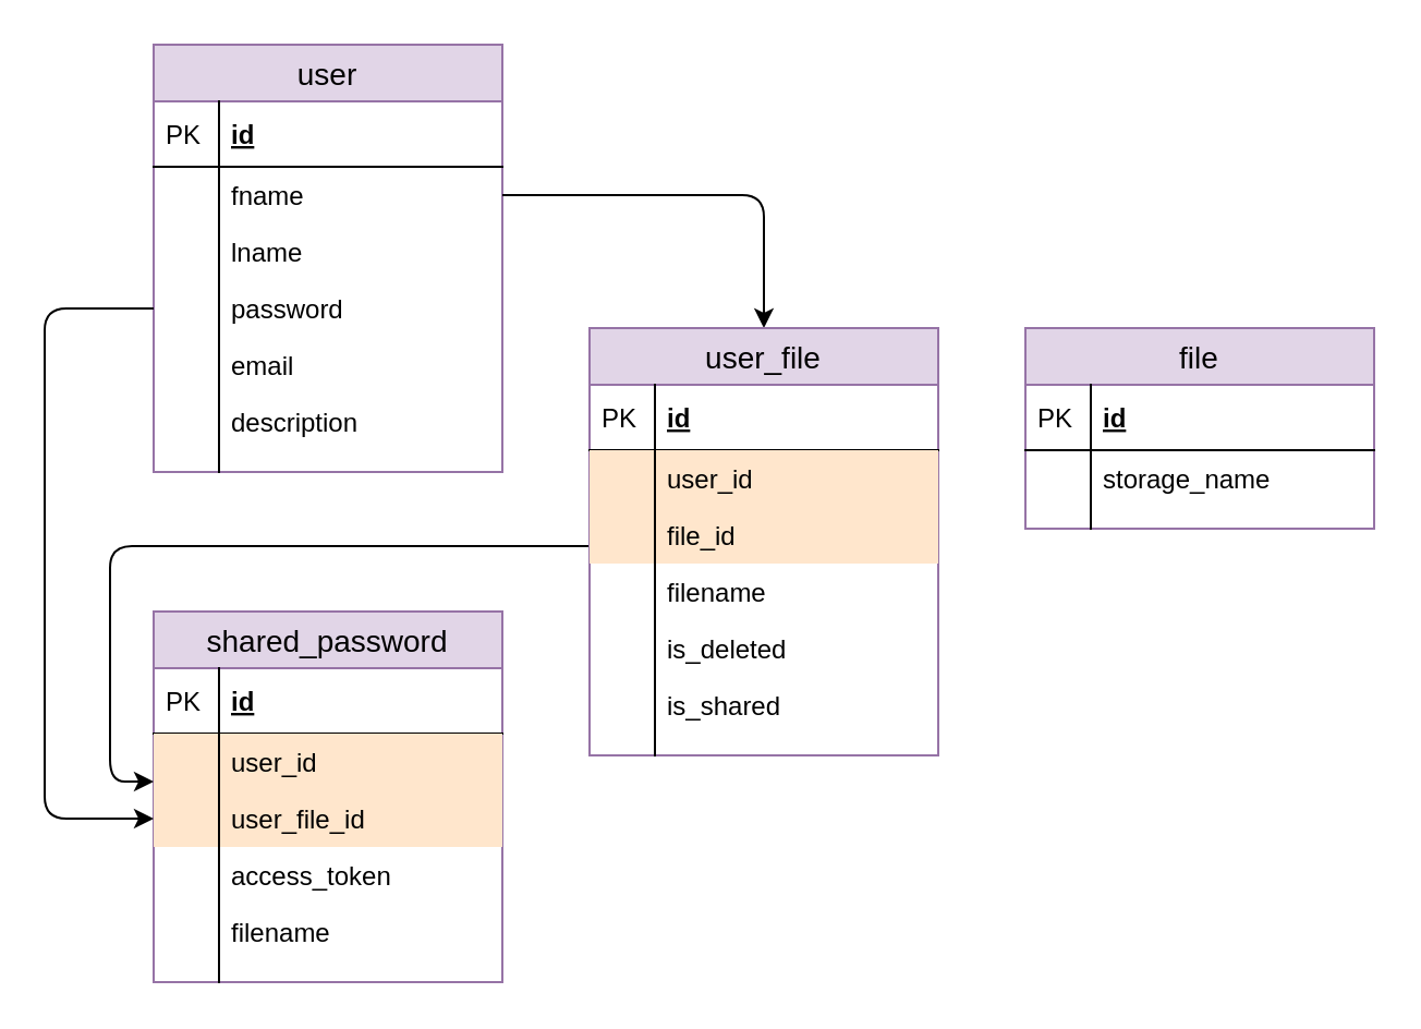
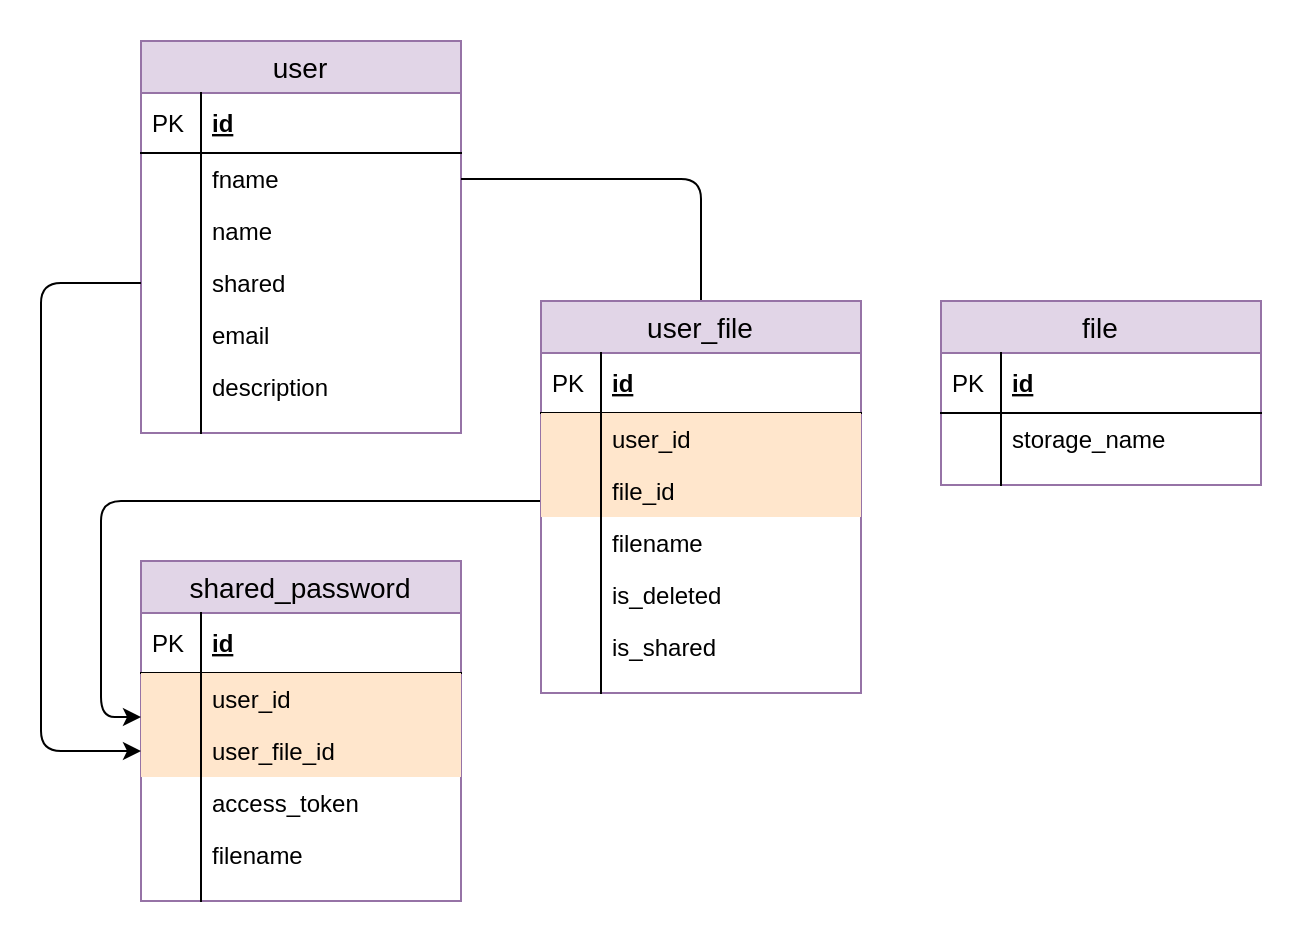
- <mxCell id="7" value="lname" style="shape=partialRectangle;top=0;left=0;right=0;bottom=0;align=left;verticalAlign=top;fillColor=none;spacingLeft=34;spacingRight=4;overflow=hidden;rotatable=0;points=[[0,0.5],[1,0.5]];portConstraint=eastwest;dropTarget=0;fontSize=12;" parent="2" vertex="1"><mxGeometry y="82" width="160" height="26" as="geometry" /></mxCell>
+ <mxCell id="7" value="name" style="shape=partialRectangle;top=0;left=0;right=0;bottom=0;align=left;verticalAlign=top;fillColor=none;spacingLeft=34;spacingRight=4;overflow=hidden;rotatable=0;points=[[0,0.5],[1,0.5]];portConstraint=eastwest;dropTarget=0;fontSize=12;" parent="2" vertex="1"><mxGeometry y="82" width="160" height="26" as="geometry" /></mxCell>
- <mxCell id="9" value="password" style="shape=partialRectangle;top=0;left=0;right=0;bottom=0;align=left;verticalAlign=top;fillColor=none;spacingLeft=34;spacingRight=4;overflow=hidden;rotatable=0;points=[[0,0.5],[1,0.5]];portConstraint=eastwest;dropTarget=0;fontSize=12;" parent="2" vertex="1"><mxGeometry y="108" width="160" height="26" as="geometry" /></mxCell>
+ <mxCell id="9" value="shared" style="shape=partialRectangle;top=0;left=0;right=0;bottom=0;align=left;verticalAlign=top;fillColor=none;spacingLeft=34;spacingRight=4;overflow=hidden;rotatable=0;points=[[0,0.5],[1,0.5]];portConstraint=eastwest;dropTarget=0;fontSize=12;" parent="2" vertex="1"><mxGeometry y="108" width="160" height="26" as="geometry" /></mxCell>
- <mxCell id="31" value="" style="endArrow=classic;html=1;exitX=1;exitY=0.5;exitDx=0;exitDy=0;entryX=0.5;entryY=0;entryDx=0;entryDy=0;" parent="1" source="5" target="33" edge="1"><mxGeometry width="50" height="50" relative="1" as="geometry"><mxPoint x="360" y="100" as="sourcePoint" /><mxPoint x="380" y="140" as="targetPoint" /><Array as="points"><mxPoint x="350" y="89" /></Array></mxGeometry></mxCell>
+ <mxCell id="31" value="" style="endArrow=none;html=1;exitX=1;exitY=0.5;exitDx=0;exitDy=0;entryX=0.5;entryY=0;entryDx=0;entryDy=0;" parent="1" source="5" target="33" edge="1"><mxGeometry width="50" height="50" relative="1" as="geometry"><mxPoint x="360" y="100" as="sourcePoint" /><mxPoint x="380" y="140" as="targetPoint" /><Array as="points"><mxPoint x="350" y="89" /></Array></mxGeometry></mxCell>
